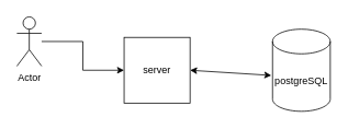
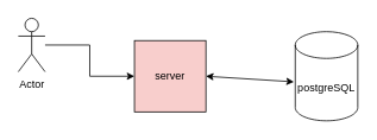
- <mxCell id="4" value="server" style="whiteSpace=wrap;html=1;aspect=fixed;" vertex="1" parent="1"><mxGeometry x="150" y="45" width="80" height="80" as="geometry" /></mxCell>
+ <mxCell id="4" value="server" style="whiteSpace=wrap;html=1;aspect=fixed;fillColor=#f8cecc;" vertex="1" parent="1"><mxGeometry x="150" y="45" width="80" height="80" as="geometry" /></mxCell>
